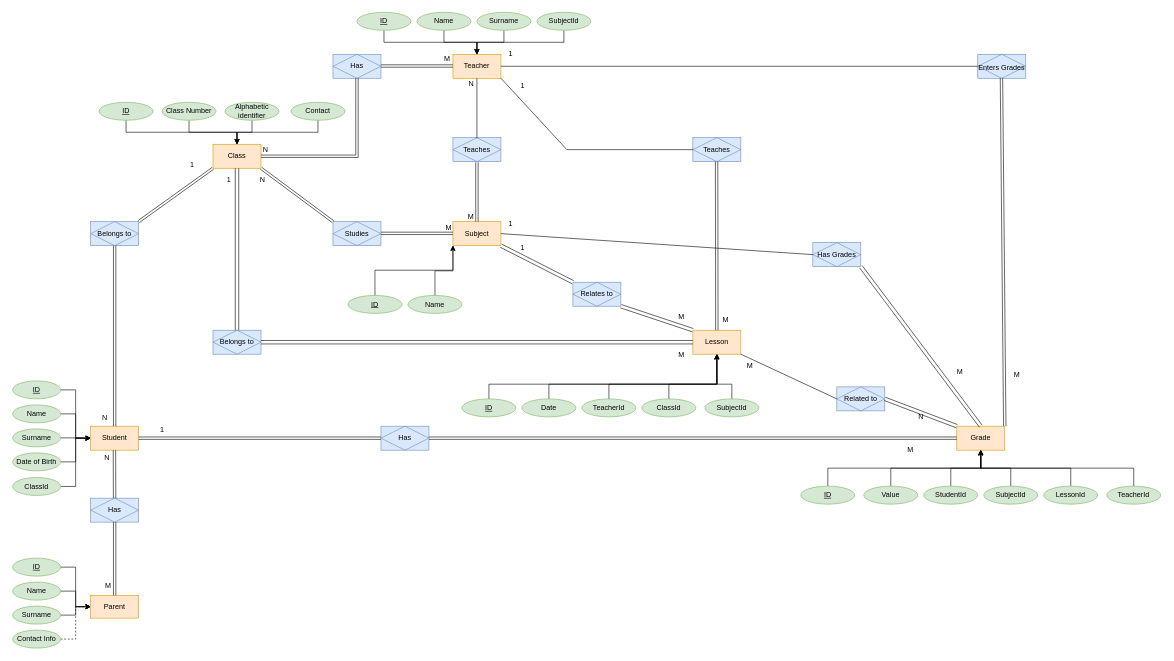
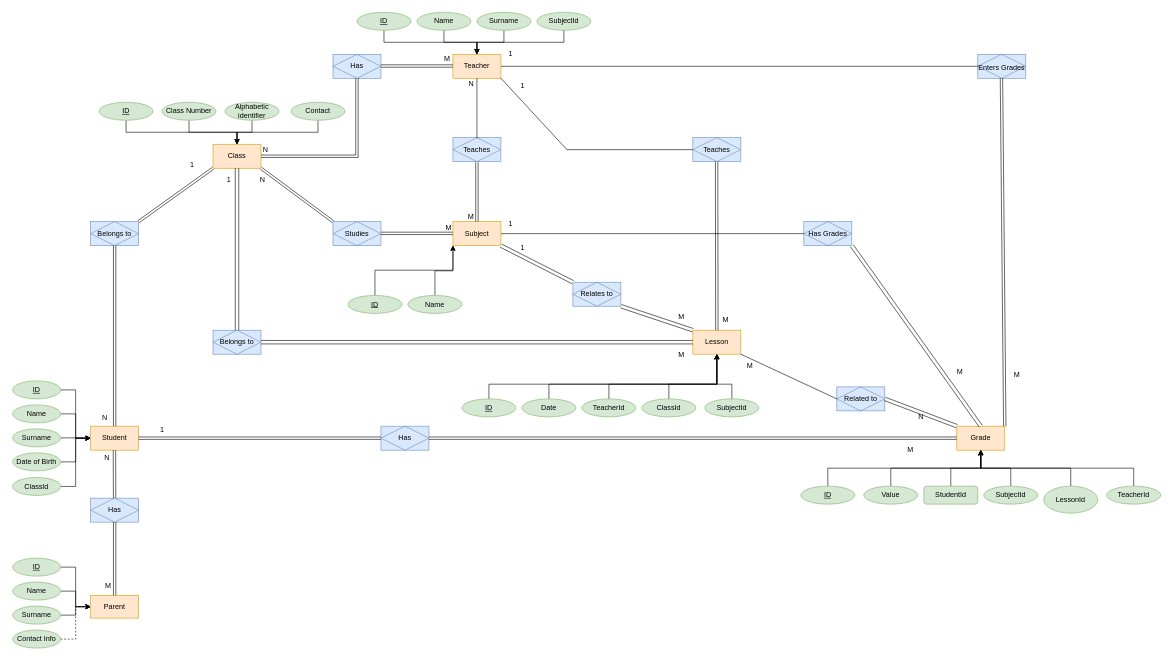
- <mxCell id="79" value="Has Grades" style="shape=associativeEntity;whiteSpace=wrap;html=1;align=center;fillColor=#dae8fc;strokeColor=#6c8ebf;" parent="1" vertex="1"><mxGeometry x="1354" y="404" width="80" height="40" as="geometry" /></mxCell>
+ <mxCell id="79" value="Has Grades" style="shape=associativeEntity;whiteSpace=wrap;html=1;align=center;fillColor=#dae8fc;strokeColor=#6c8ebf;" parent="1" vertex="1"><mxGeometry x="1339" y="369" width="80" height="40" as="geometry" /></mxCell>
- <mxCell id="66" value="StudentId" style="ellipse;whiteSpace=wrap;html=1;fillColor=#d5e8d4;strokeColor=#82b366;" parent="1" vertex="1"><mxGeometry x="1539" y="810" width="90" height="30" as="geometry" /></mxCell>
+ <mxCell id="66" value="StudentId" style="whiteSpace=wrap;html=1;fillColor=#d5e8d4;strokeColor=#82b366;rounded=1;" parent="1" vertex="1"><mxGeometry x="1539" y="810" width="90" height="30" as="geometry" /></mxCell>
- <mxCell id="70" value="LessonId" style="ellipse;whiteSpace=wrap;html=1;fillColor=#d5e8d4;strokeColor=#82b366;" parent="1" vertex="1"><mxGeometry x="1739" y="810" width="90" height="30" as="geometry" /></mxCell>
+ <mxCell id="70" value="LessonId" style="ellipse;whiteSpace=wrap;html=1;fillColor=#d5e8d4;strokeColor=#82b366;" parent="1" vertex="1"><mxGeometry x="1739" y="810" width="90" height="45" as="geometry" /></mxCell>
